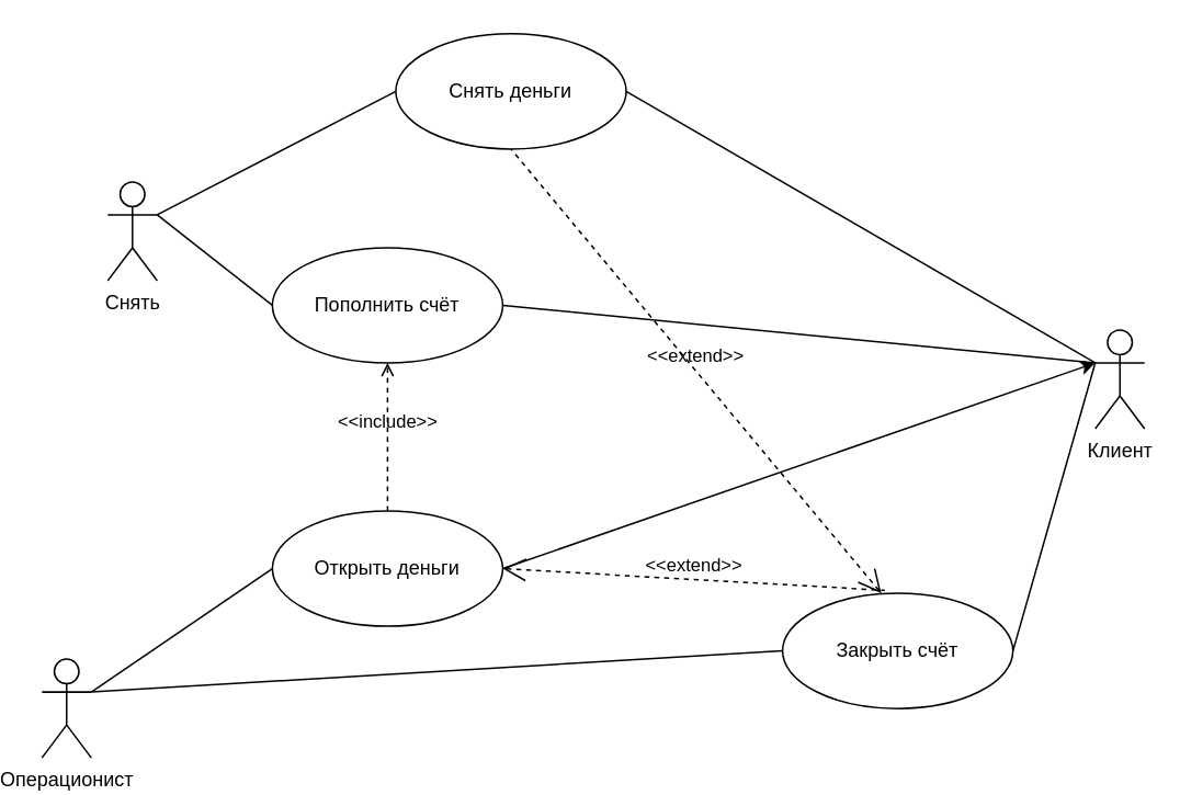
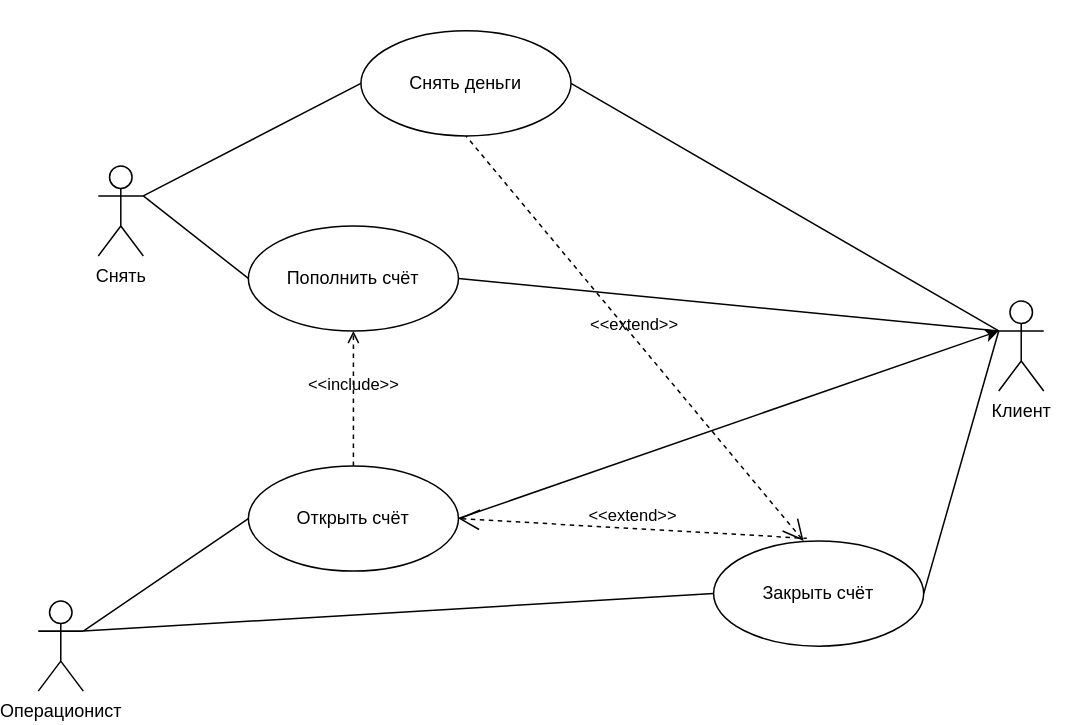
- <mxCell id="5" value="Открыть деньги" style="ellipse;whiteSpace=wrap;html=1;" vertex="1" parent="1"><mxGeometry x="160" y="310" width="140" height="70" as="geometry" /></mxCell>
+ <mxCell id="5" value="Открыть счёт" style="ellipse;whiteSpace=wrap;html=1;" vertex="1" parent="1"><mxGeometry x="160" y="310" width="140" height="70" as="geometry" /></mxCell>
